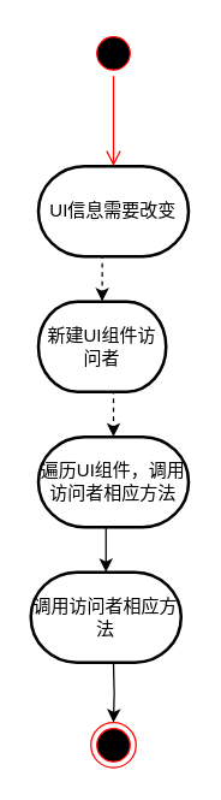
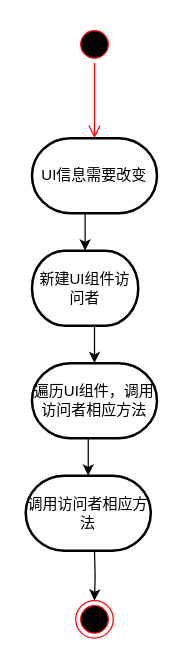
- <mxCell id="8" style="edgeStyle=orthogonalEdgeStyle;rounded=0;orthogonalLoop=1;jettySize=auto;html=1;exitX=0.5;exitY=1;exitDx=0;exitDy=0;exitPerimeter=0;entryX=0.5;entryY=0;entryDx=0;entryDy=0;entryPerimeter=0;dashed=1;" edge="1" parent="1" source="6" target="7"><mxGeometry relative="1" as="geometry" /></mxCell>
+ <mxCell id="8" style="edgeStyle=orthogonalEdgeStyle;rounded=0;orthogonalLoop=1;jettySize=auto;html=1;exitX=0.5;exitY=1;exitDx=0;exitDy=0;exitPerimeter=0;entryX=0.5;entryY=0;entryDx=0;entryDy=0;entryPerimeter=0;" edge="1" parent="1" source="6" target="7"><mxGeometry relative="1" as="geometry" /></mxCell>
- <mxCell id="10" style="edgeStyle=orthogonalEdgeStyle;rounded=0;orthogonalLoop=1;jettySize=auto;html=1;exitX=0.5;exitY=1;exitDx=0;exitDy=0;exitPerimeter=0;entryX=0.5;entryY=0;entryDx=0;entryDy=0;entryPerimeter=0;dashed=1;" edge="1" parent="1" source="7" target="9"><mxGeometry relative="1" as="geometry" /></mxCell>
+ <mxCell id="10" style="edgeStyle=orthogonalEdgeStyle;rounded=0;orthogonalLoop=1;jettySize=auto;html=1;exitX=0.5;exitY=1;exitDx=0;exitDy=0;exitPerimeter=0;entryX=0.5;entryY=0;entryDx=0;entryDy=0;entryPerimeter=0;" edge="1" parent="1" source="7" target="9"><mxGeometry relative="1" as="geometry" /></mxCell>
